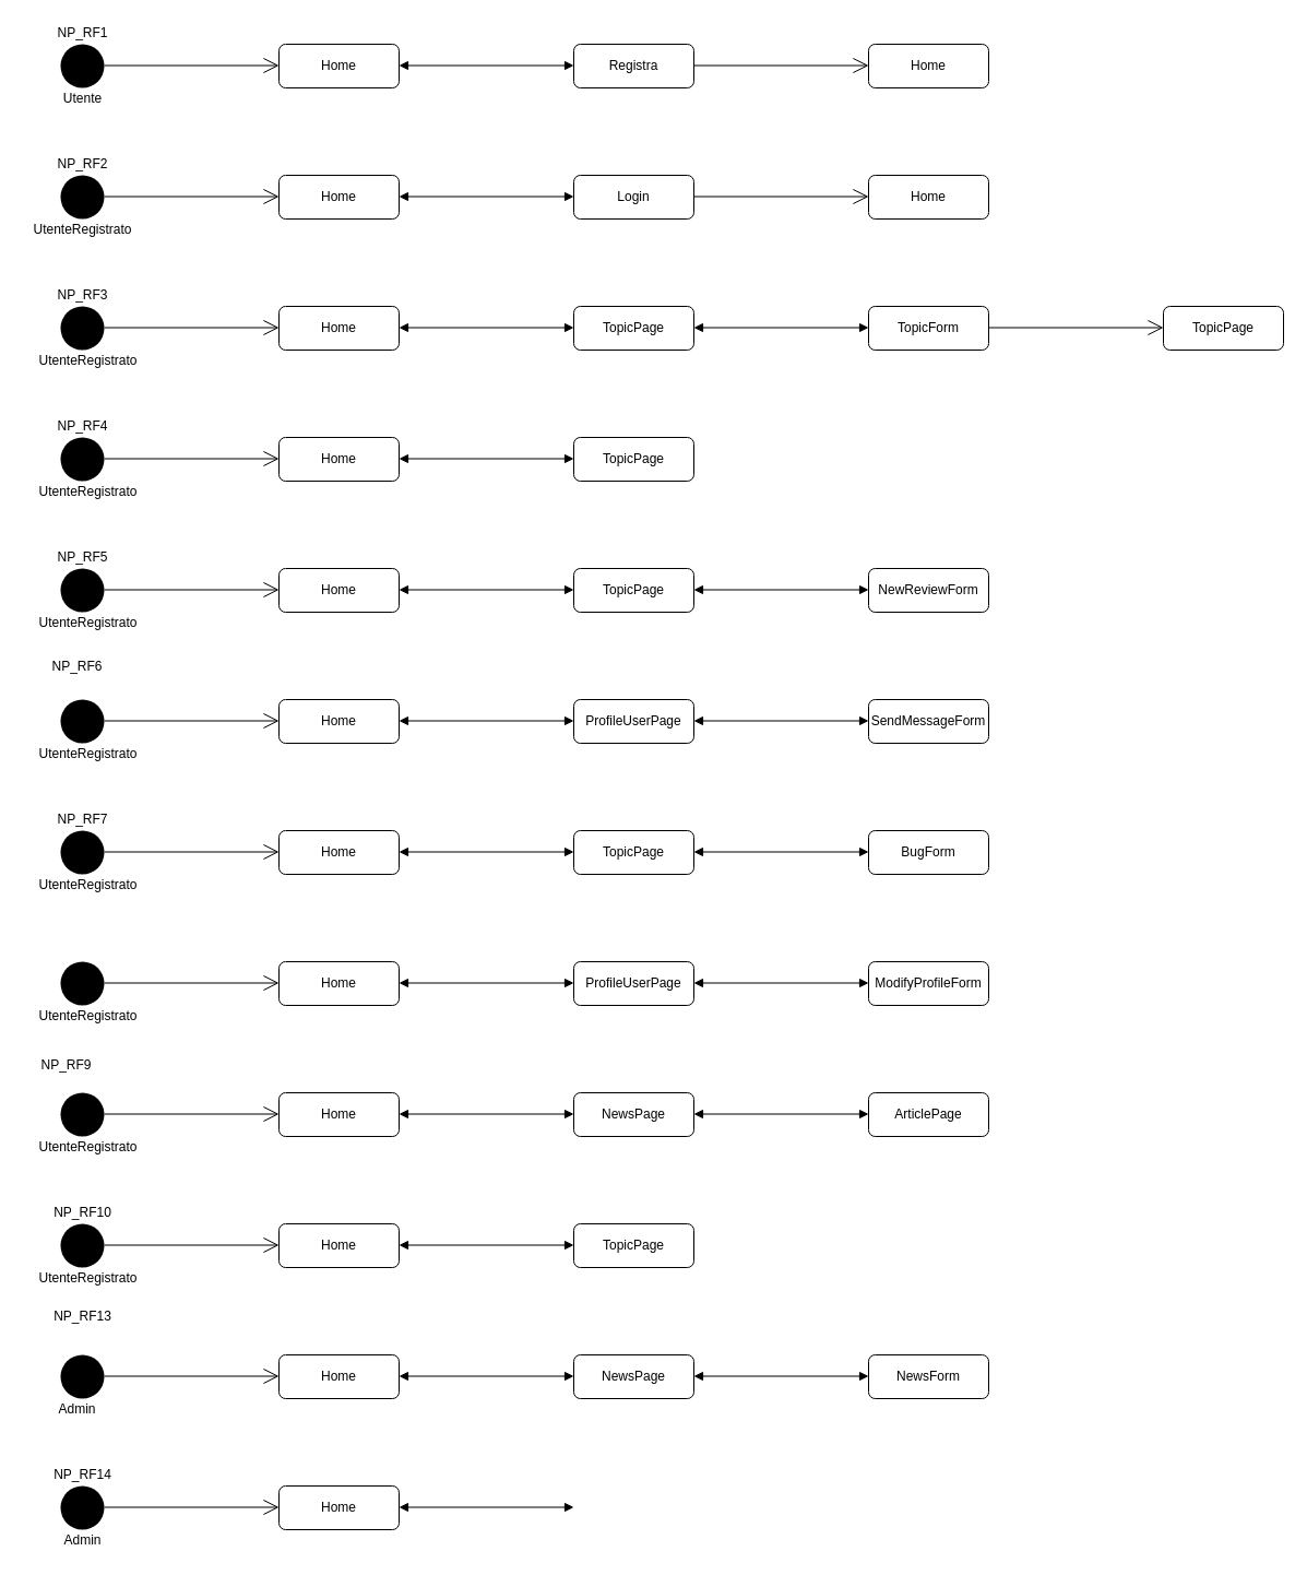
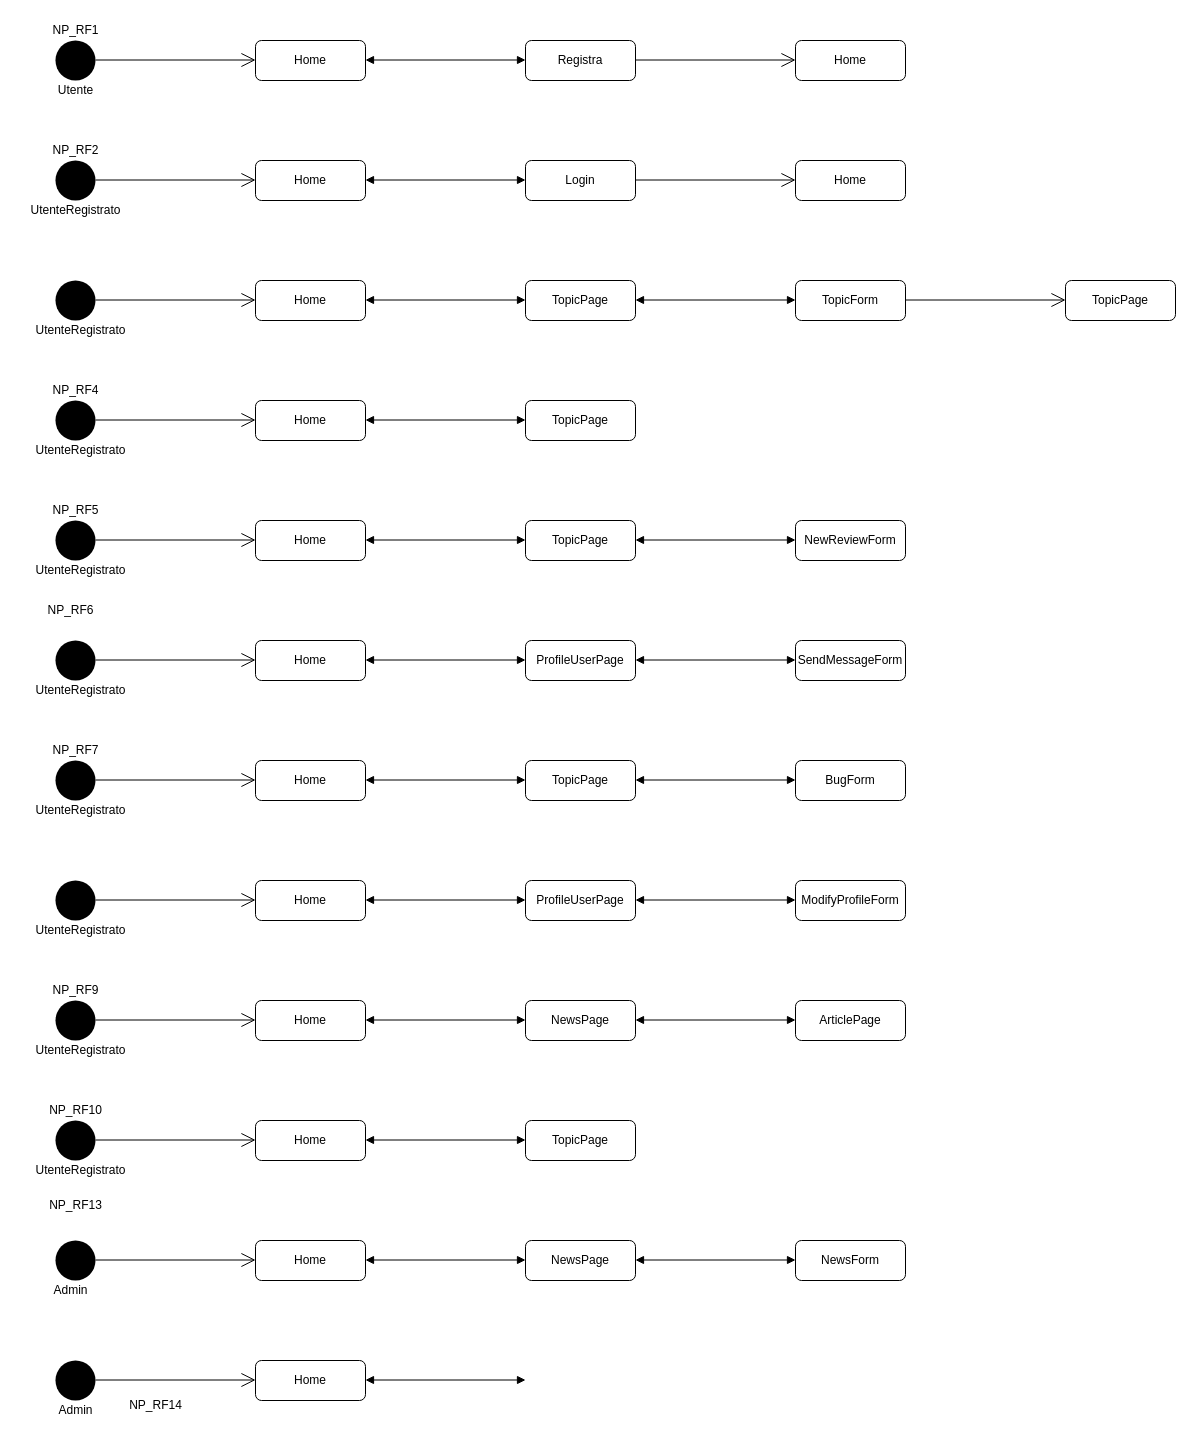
- <mxCell id="21" value="NP_RF3" style="text;html=1;align=center;verticalAlign=middle;resizable=0;points=[];autosize=1;" vertex="1" parent="1"><mxGeometry x="45" y="260" width="60" height="20" as="geometry" /></mxCell>
- <mxCell id="73" value="NP_RF9" style="text;html=1;align=center;verticalAlign=middle;resizable=0;points=[];autosize=1;" vertex="1" parent="1"><mxGeometry x="30" y="965" width="60" height="20" as="geometry" /></mxCell>
+ <mxCell id="73" value="NP_RF9" style="text;html=1;align=center;verticalAlign=middle;resizable=0;points=[];autosize=1;" vertex="1" parent="1"><mxGeometry x="45" y="980" width="60" height="20" as="geometry" /></mxCell>
- <mxCell id="98" value="NP_RF14" style="text;html=1;align=center;verticalAlign=middle;resizable=0;points=[];autosize=1;" vertex="1" parent="1"><mxGeometry x="40" y="1340" width="70" height="20" as="geometry" /></mxCell>
+ <mxCell id="98" value="NP_RF14" style="text;html=1;align=center;verticalAlign=middle;resizable=0;points=[];autosize=1;" vertex="1" parent="1"><mxGeometry x="120" y="1395" width="70" height="20" as="geometry" /></mxCell>
